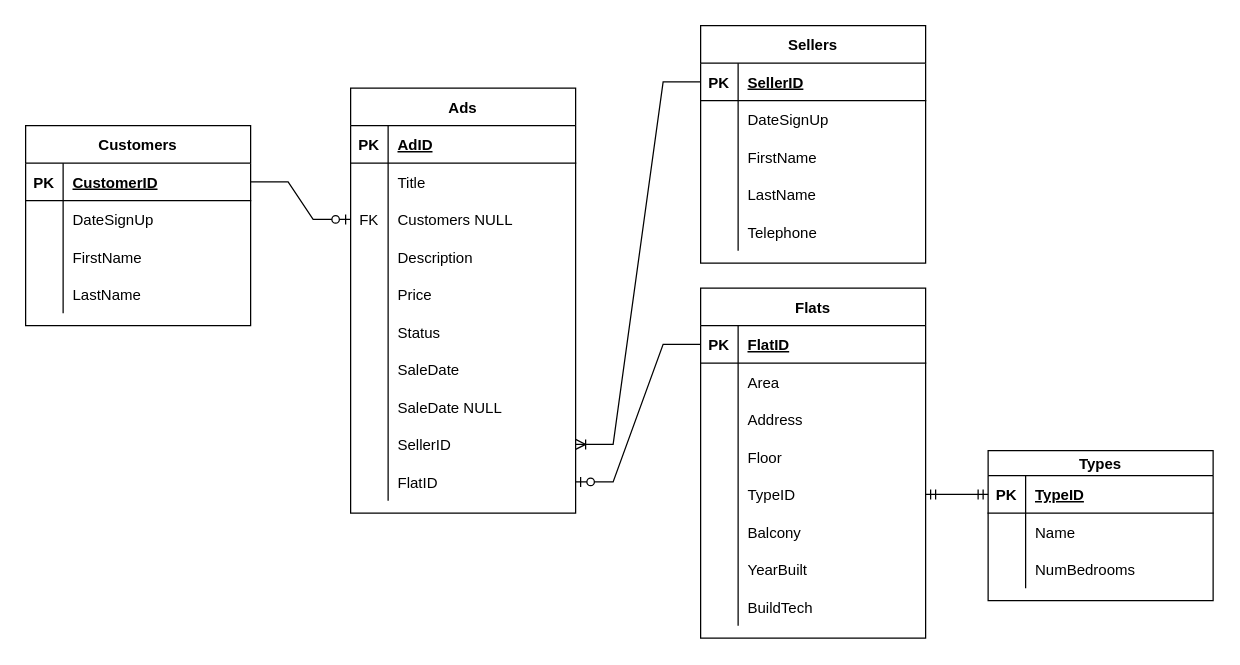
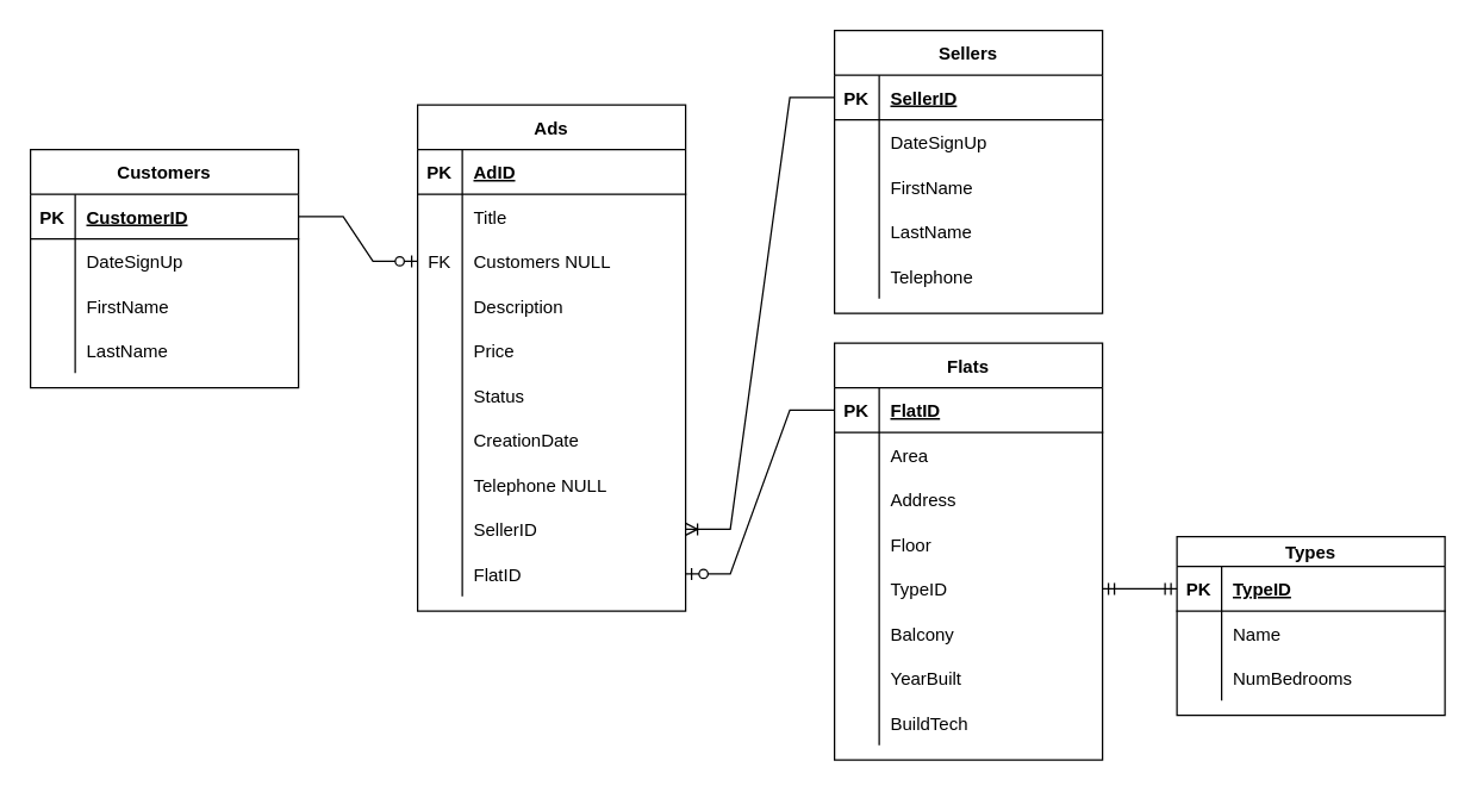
- <mxCell id="23" value="SaleDate" style="shape=partialRectangle;connectable=0;fillColor=none;top=0;left=0;bottom=0;right=0;align=left;spacingLeft=6;overflow=hidden;" parent="21" vertex="1"><mxGeometry x="30" width="150" height="30" as="geometry"><mxRectangle width="150" height="30" as="alternateBounds" /></mxGeometry></mxCell>
+ <mxCell id="23" value="CreationDate" style="shape=partialRectangle;connectable=0;fillColor=none;top=0;left=0;bottom=0;right=0;align=left;spacingLeft=6;overflow=hidden;" parent="21" vertex="1"><mxGeometry x="30" width="150" height="30" as="geometry"><mxRectangle width="150" height="30" as="alternateBounds" /></mxGeometry></mxCell>
- <mxCell id="26" value="SaleDate NULL" style="shape=partialRectangle;connectable=0;fillColor=none;top=0;left=0;bottom=0;right=0;align=left;spacingLeft=6;overflow=hidden;" parent="24" vertex="1"><mxGeometry x="30" width="150" height="30" as="geometry"><mxRectangle width="150" height="30" as="alternateBounds" /></mxGeometry></mxCell>
+ <mxCell id="26" value="Telephone NULL" style="shape=partialRectangle;connectable=0;fillColor=none;top=0;left=0;bottom=0;right=0;align=left;spacingLeft=6;overflow=hidden;" parent="24" vertex="1"><mxGeometry x="30" width="150" height="30" as="geometry"><mxRectangle width="150" height="30" as="alternateBounds" /></mxGeometry></mxCell>
